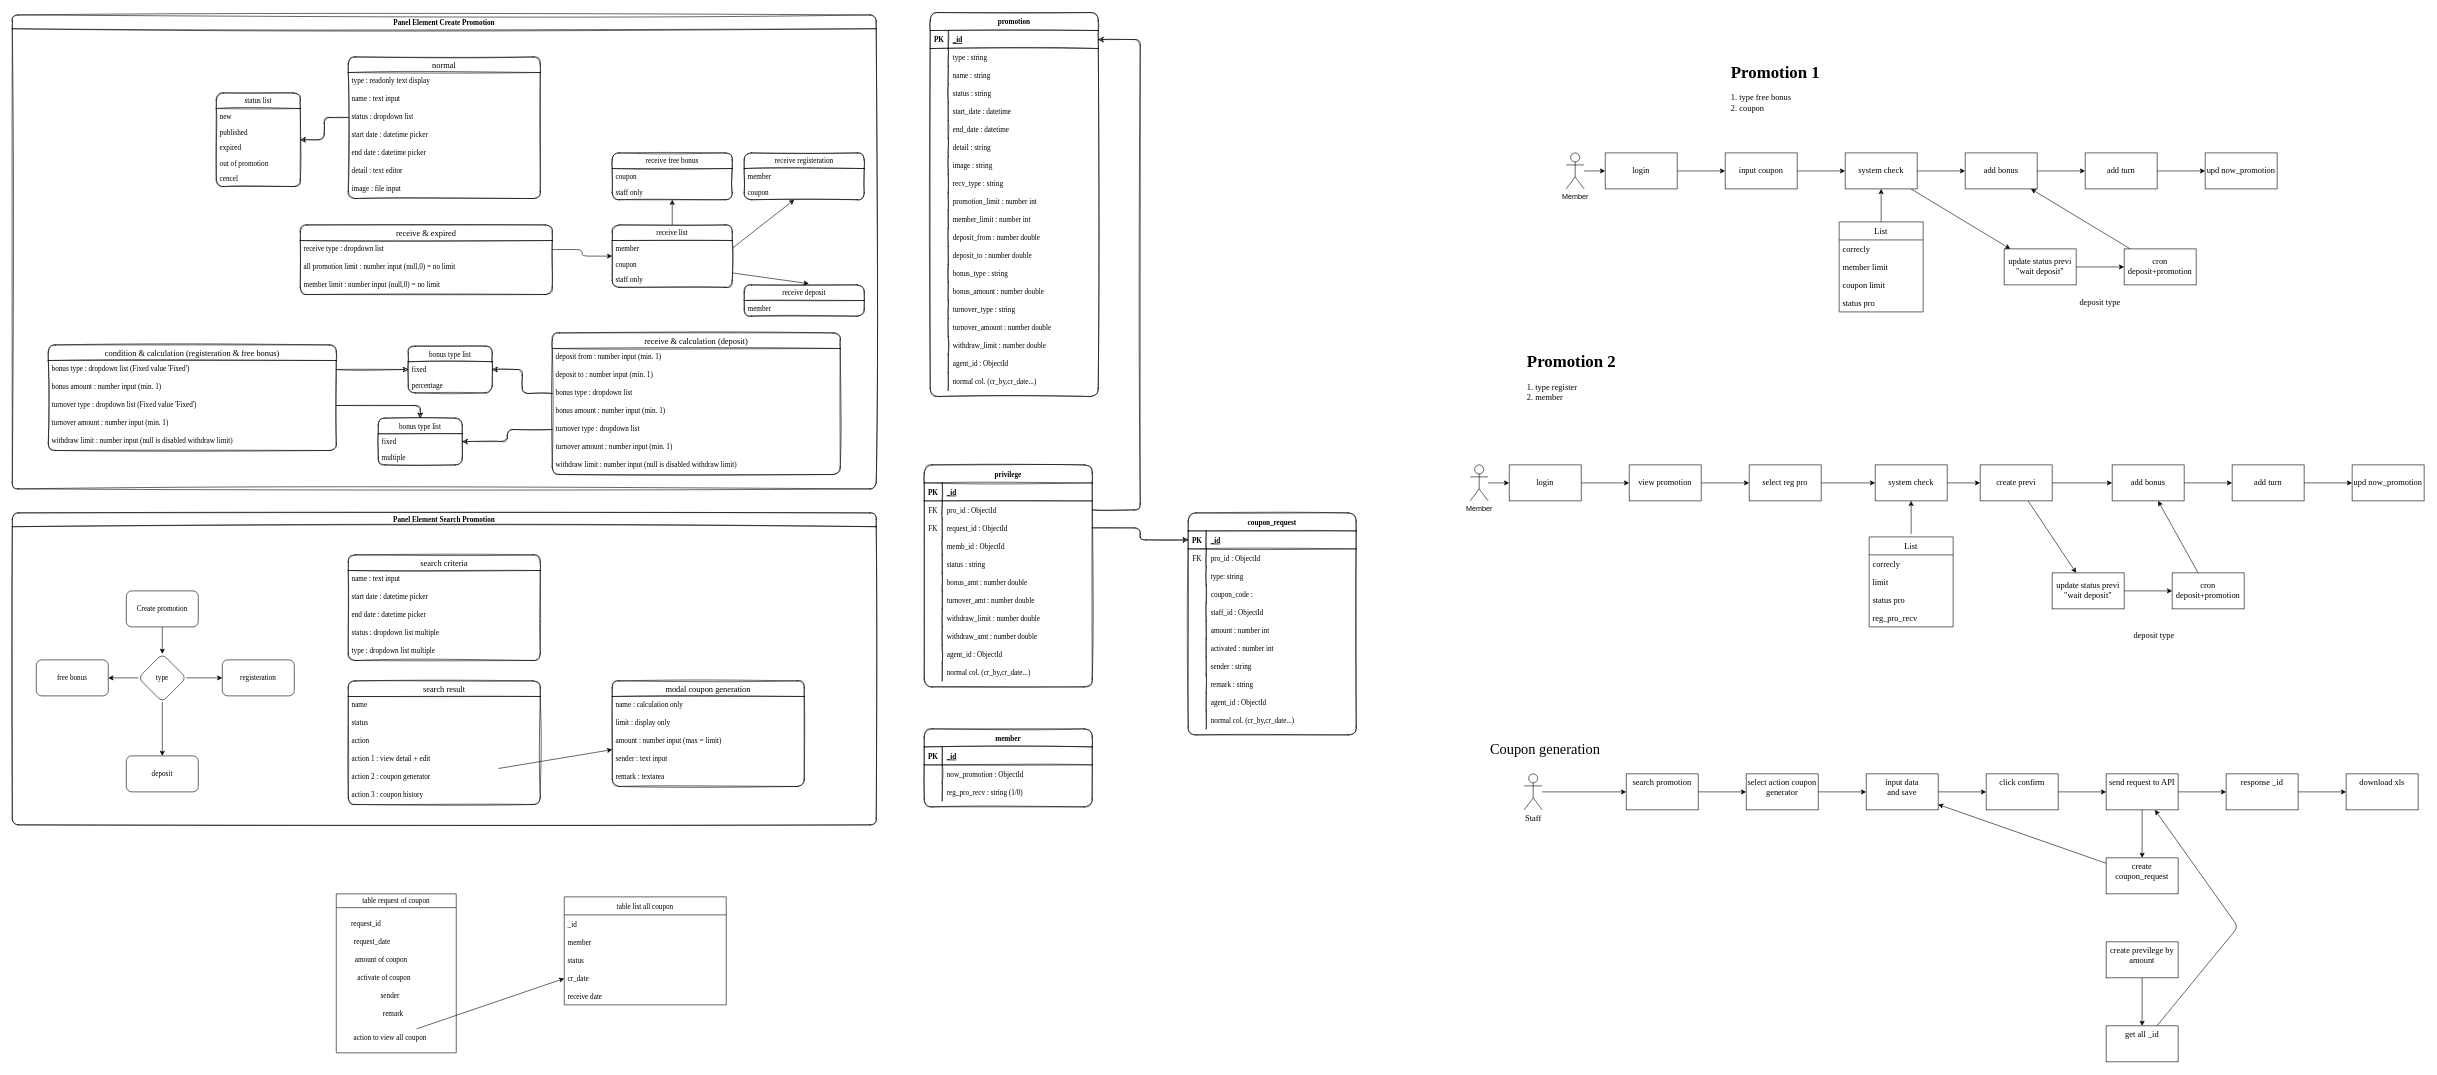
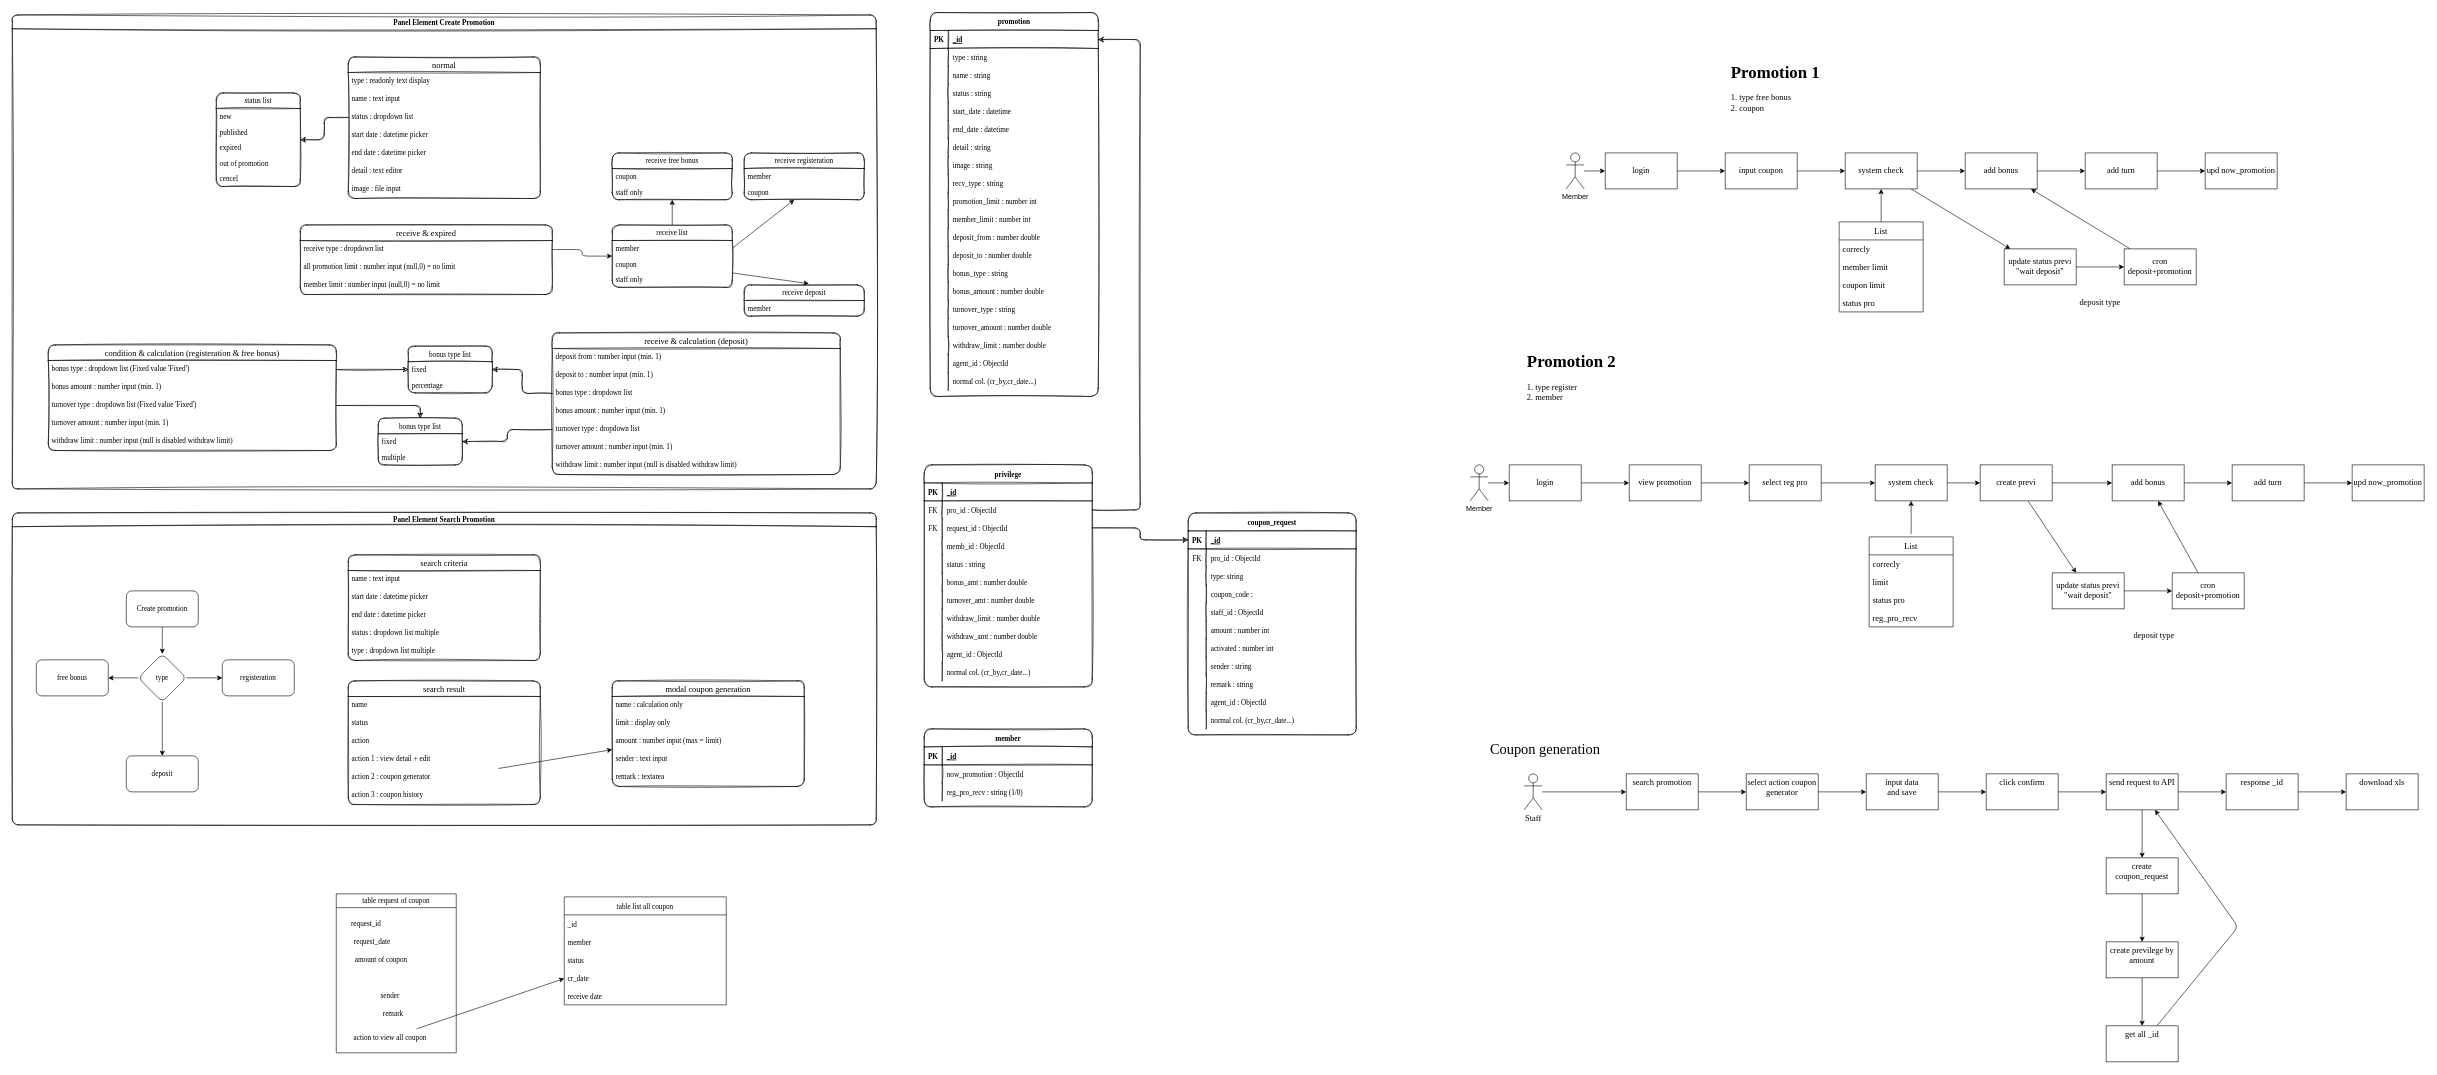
- <mxCell id="303" value="" style="edgeStyle=none;html=1;fontFamily=Fira Code;fontSize=24;" parent="1" source="304" target="297" edge="1"><mxGeometry relative="1" as="geometry" /></mxCell>
+ <mxCell id="303" value="" style="edgeStyle=none;html=1;fontFamily=Fira Code;fontSize=24;" parent="1" source="304" target="306" edge="1"><mxGeometry relative="1" as="geometry" /></mxCell>
- <mxCell id="316" value="activate of coupon" style="text;html=1;strokeColor=none;fillColor=none;align=center;verticalAlign=middle;whiteSpace=wrap;rounded=0;fontFamily=Fira Code;fontSize=12;" parent="312" vertex="1"><mxGeometry x="5" y="125" width="150" height="30" as="geometry" /></mxCell>
